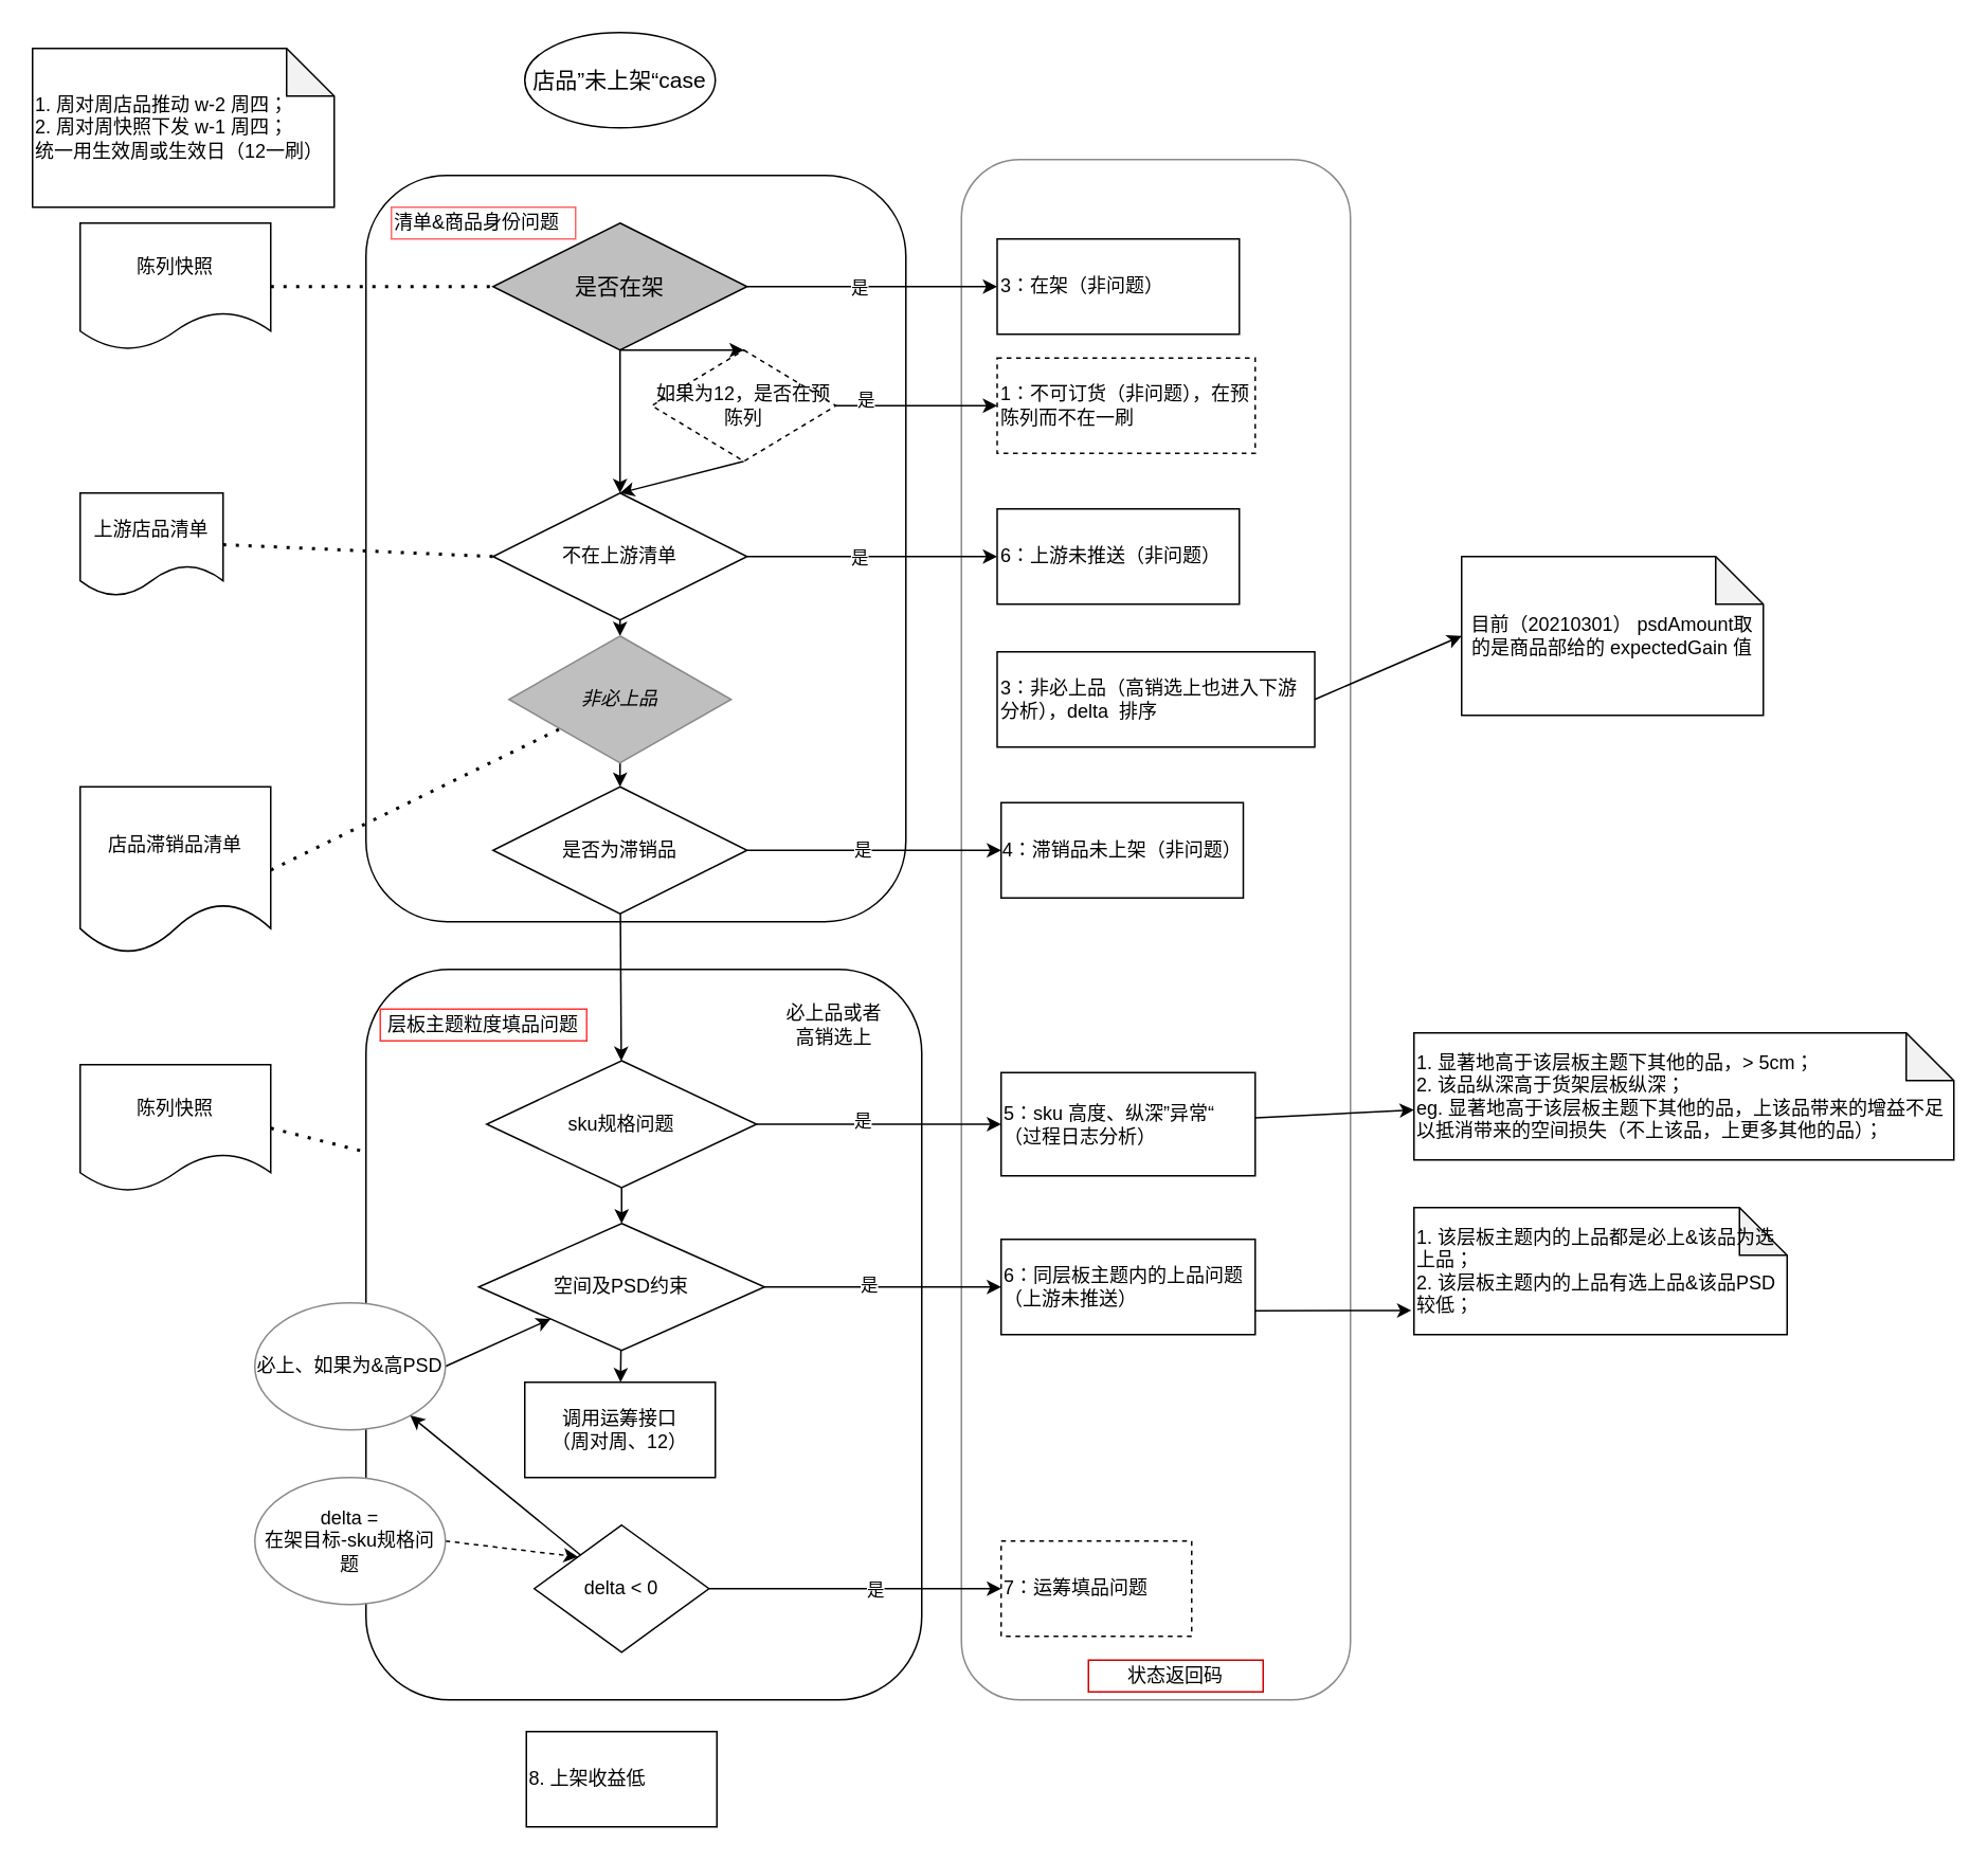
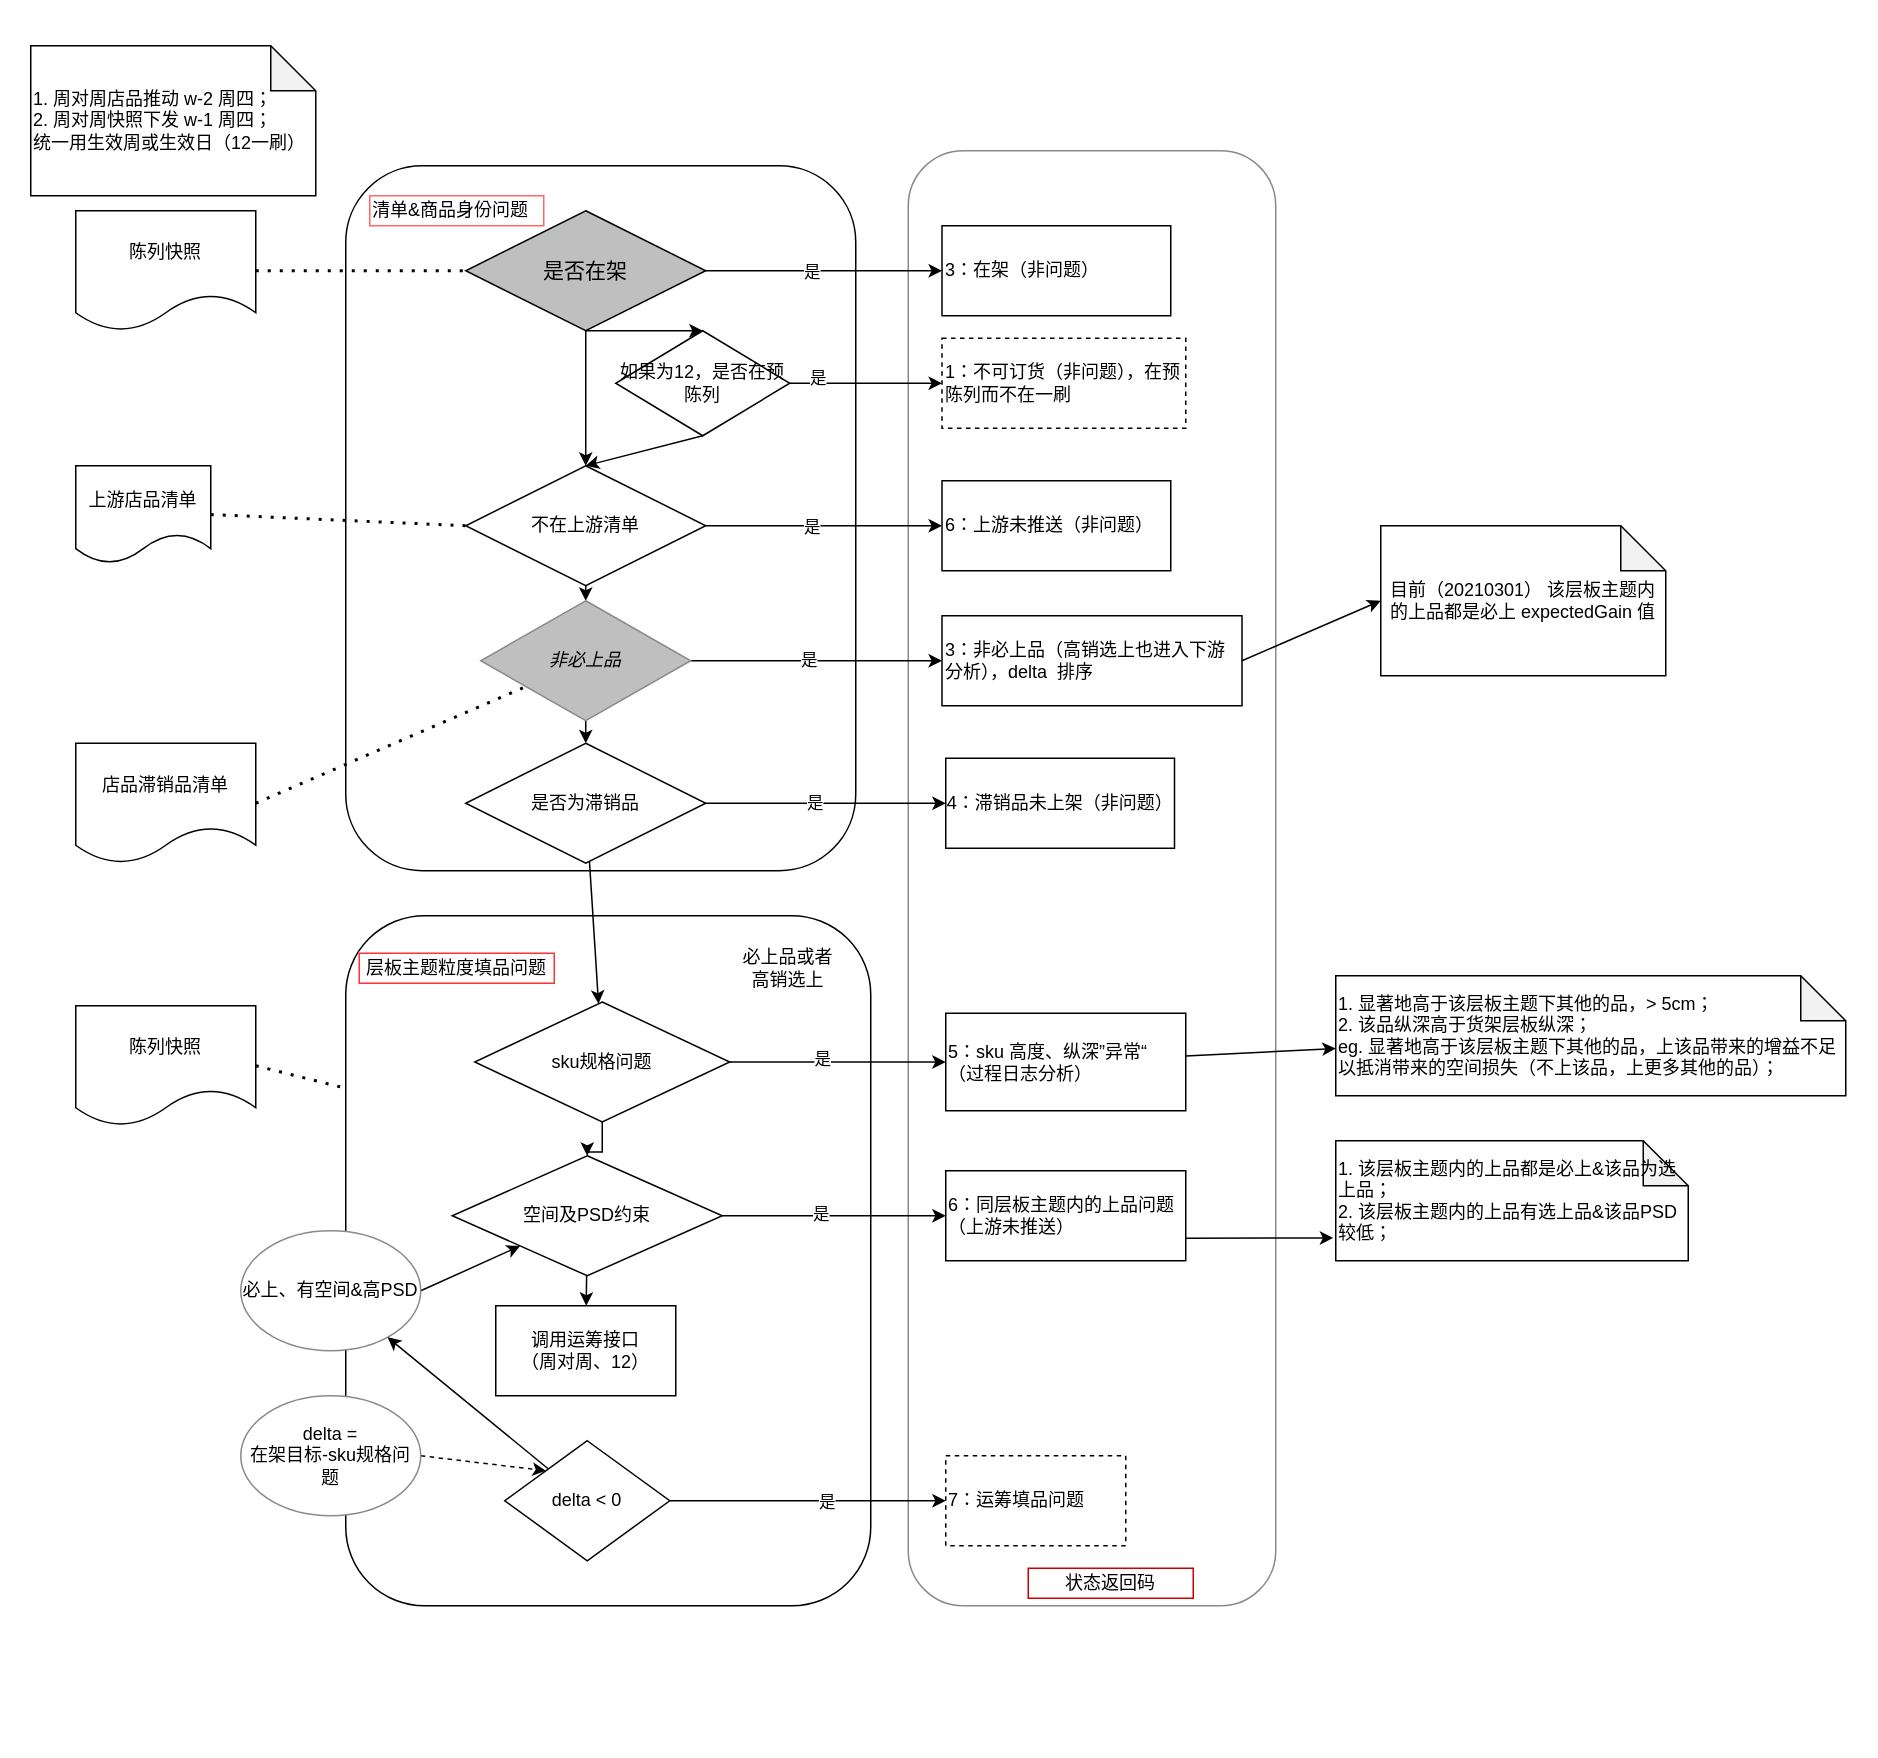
- <mxCell id="5" value="&lt;font style=&quot;font-size: 14px&quot;&gt;店品”未上架“case&lt;/font&gt;" style="ellipse;whiteSpace=wrap;html=1;" parent="1" vertex="1"><mxGeometry x="330" y="20" width="120" height="60" as="geometry" /></mxCell>
- <mxCell id="71" value="如果为12，是否在预陈列" style="rhombus;whiteSpace=wrap;html=1;dashed=1;" parent="1" vertex="1"><mxGeometry x="410" y="220" width="116" height="70" as="geometry" /></mxCell>
+ <mxCell id="71" value="如果为12，是否在预陈列" style="rhombus;whiteSpace=wrap;html=1;" parent="1" vertex="1"><mxGeometry x="410" y="220" width="116" height="70" as="geometry" /></mxCell>
- <mxCell id="73" value="目前（20210301） psdAmount取的是商品部给的 expectedGain 值" style="shape=note;whiteSpace=wrap;html=1;backgroundOutline=1;darkOpacity=0.05;" parent="1" vertex="1"><mxGeometry x="920" y="350" width="190" height="100" as="geometry" /></mxCell>
+ <mxCell id="73" value="目前（20210301） 该层板主题内的上品都是必上 expectedGain 值" style="shape=note;whiteSpace=wrap;html=1;backgroundOutline=1;darkOpacity=0.05;" parent="1" vertex="1"><mxGeometry x="920" y="350" width="190" height="100" as="geometry" /></mxCell>
+ <mxCell id="41" value="" style="edgeStyle=none;rounded=0;jumpStyle=gap;orthogonalLoop=1;jettySize=auto;html=1;" parent="1" source="43" target="45" edge="1"><mxGeometry relative="1" as="geometry" /></mxCell>
+ <mxCell id="42" value="是" style="edgeLabel;html=1;align=center;verticalAlign=middle;resizable=0;points=[];" parent="41" vertex="1" connectable="0"><mxGeometry x="-0.065" y="1" relative="1" as="geometry"><mxPoint as="offset" /></mxGeometry></mxCell>
- <mxCell id="52" value="店品滞销品清单" style="shape=document;whiteSpace=wrap;html=1;boundedLbl=1;strokeColor=#000000;fillColor=#FFFFFF;" parent="1" vertex="1"><mxGeometry x="50" y="495" width="120" height="105" as="geometry" /></mxCell>
+ <mxCell id="52" value="店品滞销品清单" style="shape=document;whiteSpace=wrap;html=1;boundedLbl=1;strokeColor=#000000;fillColor=#FFFFFF;" parent="1" vertex="1"><mxGeometry x="50" y="495" width="120" height="80" as="geometry" /></mxCell>
- <mxCell id="27" value="sku规格问题" style="rhombus;whiteSpace=wrap;html=1;" parent="1" vertex="1"><mxGeometry x="306" y="667.5" width="170" height="80" as="geometry" /></mxCell>
+ <mxCell id="27" value="sku规格问题" style="rhombus;whiteSpace=wrap;html=1;" parent="1" vertex="1"><mxGeometry x="316" y="667.5" width="170" height="80" as="geometry" /></mxCell>
- <mxCell id="48" value="必上、如果为&amp;amp;高PSD" style="ellipse;whiteSpace=wrap;html=1;strokeColor=#8A8A8A;fillColor=#FFFFFF;" parent="1" vertex="1"><mxGeometry x="160" y="820" width="120" height="80" as="geometry" /></mxCell>
+ <mxCell id="48" value="必上、有空间&amp;amp;高PSD" style="ellipse;whiteSpace=wrap;html=1;strokeColor=#8A8A8A;fillColor=#FFFFFF;" parent="1" vertex="1"><mxGeometry x="160" y="820" width="120" height="80" as="geometry" /></mxCell>
- <mxCell id="67" value="8. 上架收益低" style="whiteSpace=wrap;html=1;align=left;" parent="1" vertex="1"><mxGeometry x="331" y="1090" width="120" height="60" as="geometry" /></mxCell>
